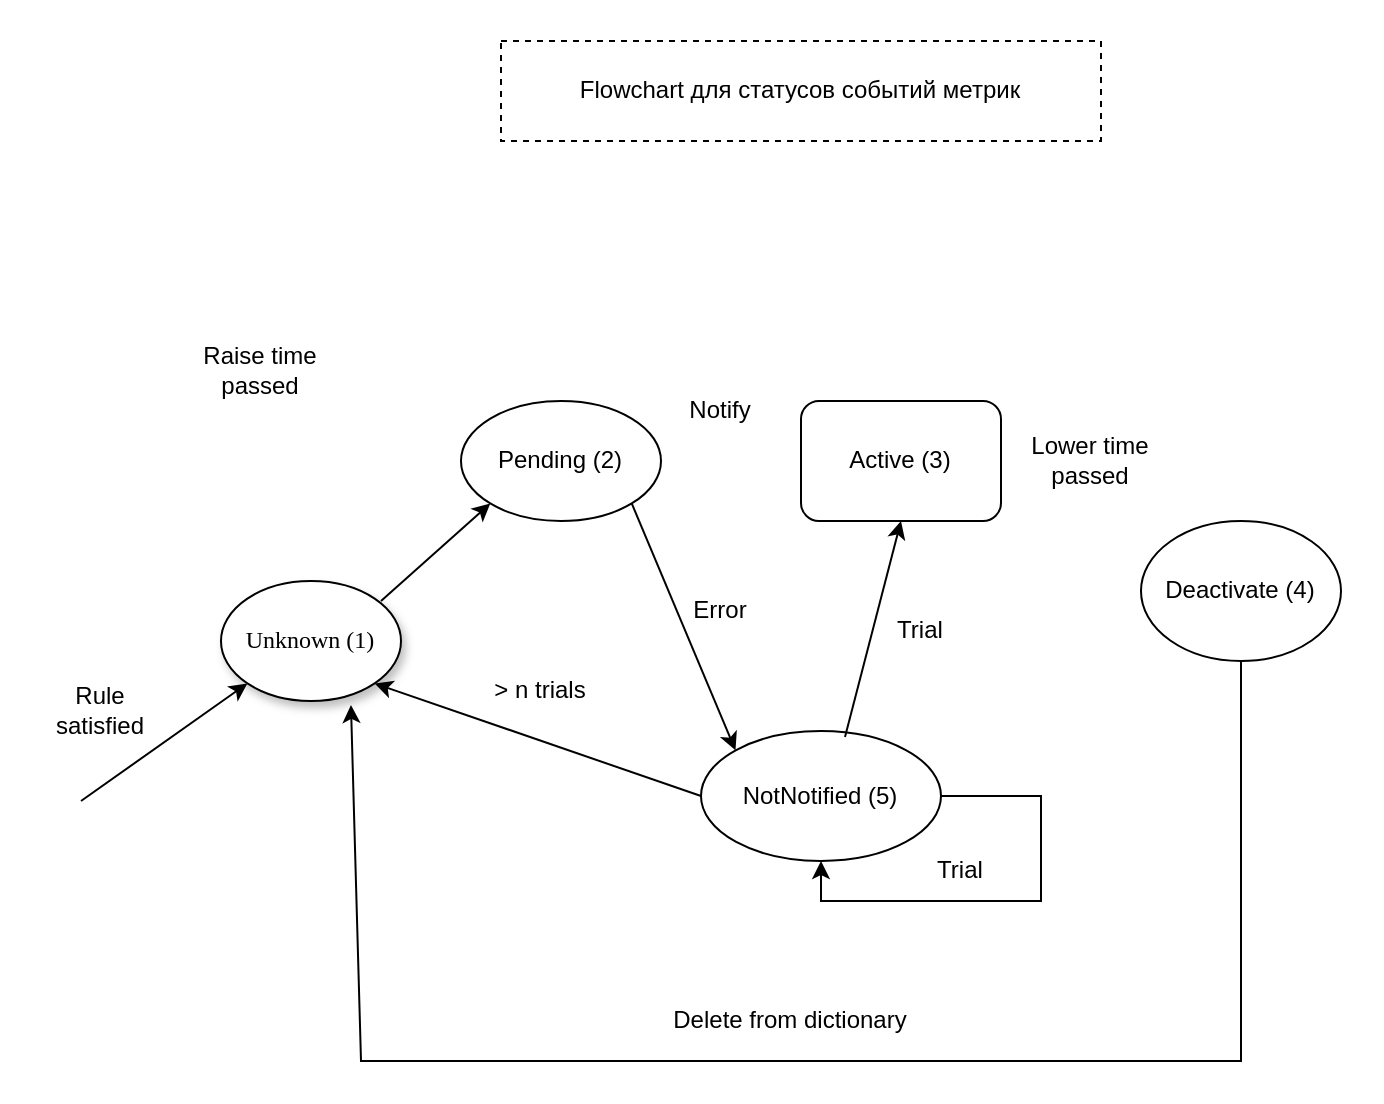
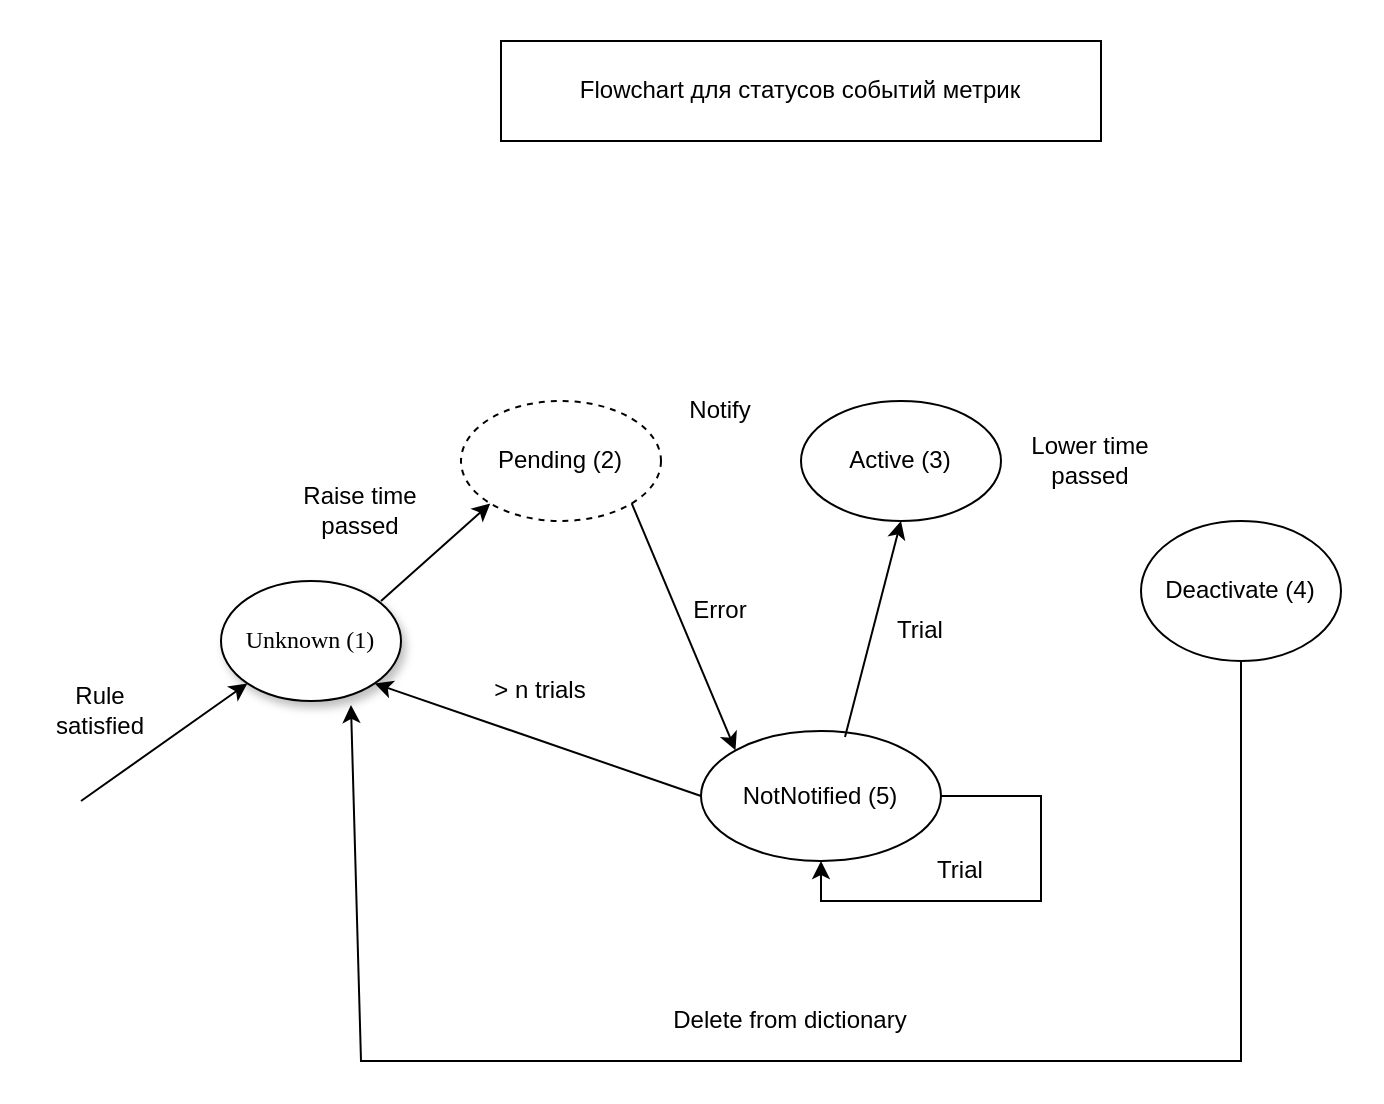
- <mxCell id="5" value="Flowchart для статусов событий метрик" style="rounded=0;whiteSpace=wrap;html=1;dashed=1;" vertex="1" parent="1"><mxGeometry x="250" y="20" width="300" height="50" as="geometry" /></mxCell>
+ <mxCell id="5" value="Flowchart для статусов событий метрик" style="rounded=0;whiteSpace=wrap;html=1;" vertex="1" parent="1"><mxGeometry x="250" y="20" width="300" height="50" as="geometry" /></mxCell>
- <mxCell id="8" value="Raise time passed" style="text;html=1;align=center;verticalAlign=middle;whiteSpace=wrap;rounded=0;" vertex="1" parent="1"><mxGeometry x="100" y="170" width="60" height="30" as="geometry" /></mxCell>
+ <mxCell id="8" value="Raise time passed" style="text;html=1;align=center;verticalAlign=middle;whiteSpace=wrap;rounded=0;" vertex="1" parent="1"><mxGeometry x="150" y="240" width="60" height="30" as="geometry" /></mxCell>
- <mxCell id="7" value="Pending (2)" style="ellipse;whiteSpace=wrap;html=1;" vertex="1" parent="1"><mxGeometry x="230" y="200" width="100" height="60" as="geometry" /></mxCell>
+ <mxCell id="7" value="Pending (2)" style="ellipse;whiteSpace=wrap;html=1;dashed=1;" vertex="1" parent="1"><mxGeometry x="230" y="200" width="100" height="60" as="geometry" /></mxCell>
- <mxCell id="9" value="Active (3)" style="whiteSpace=wrap;html=1;rounded=1;" vertex="1" parent="1"><mxGeometry x="400" y="200" width="100" height="60" as="geometry" /></mxCell>
+ <mxCell id="9" value="Active (3)" style="ellipse;whiteSpace=wrap;html=1;" vertex="1" parent="1"><mxGeometry x="400" y="200" width="100" height="60" as="geometry" /></mxCell>
